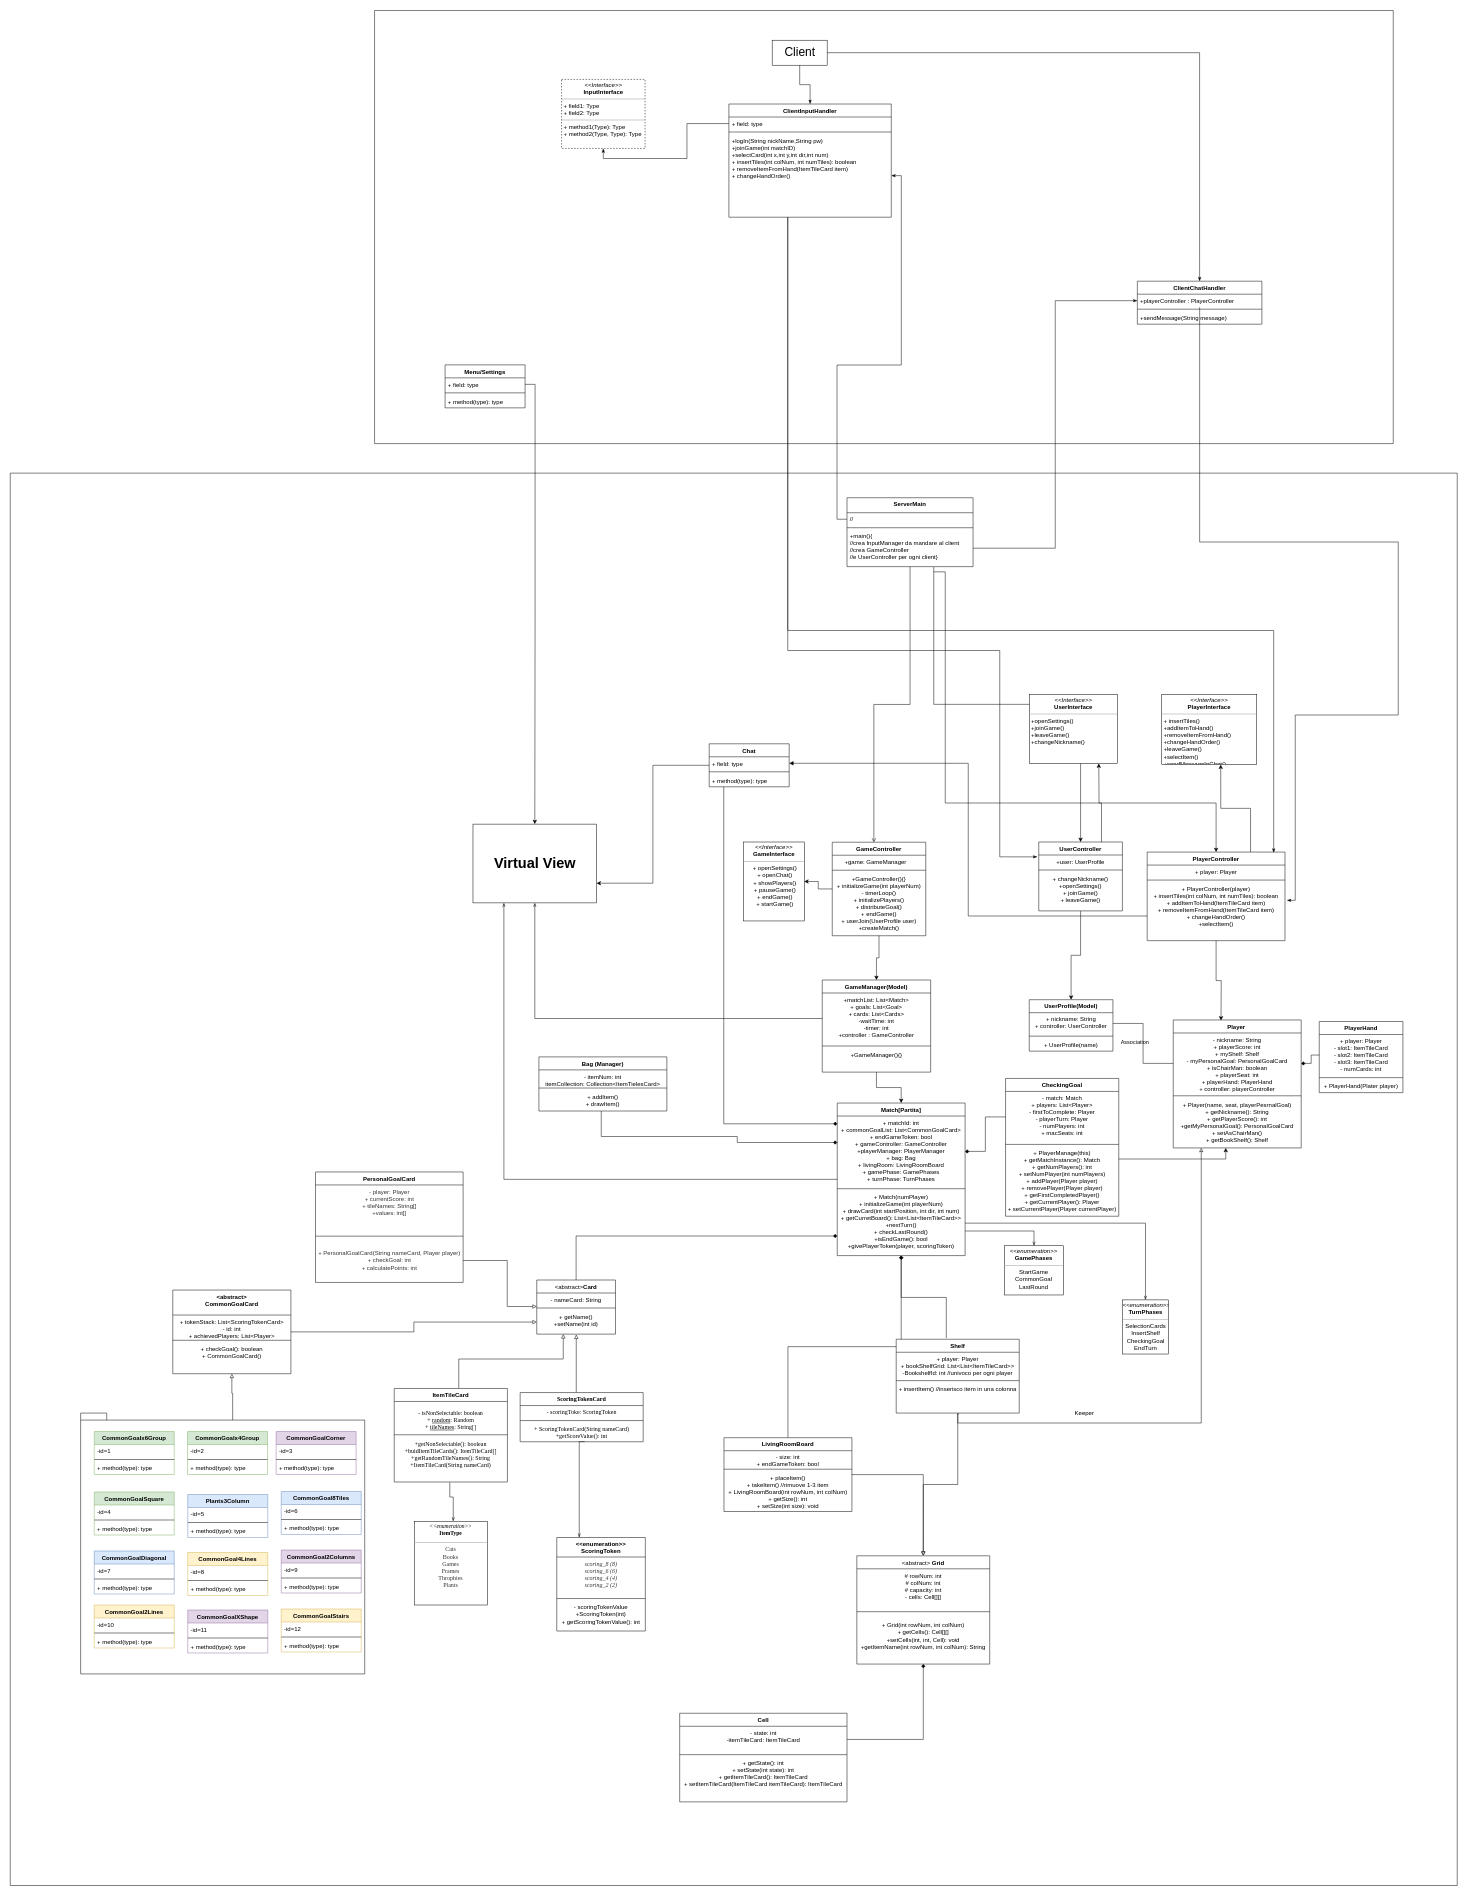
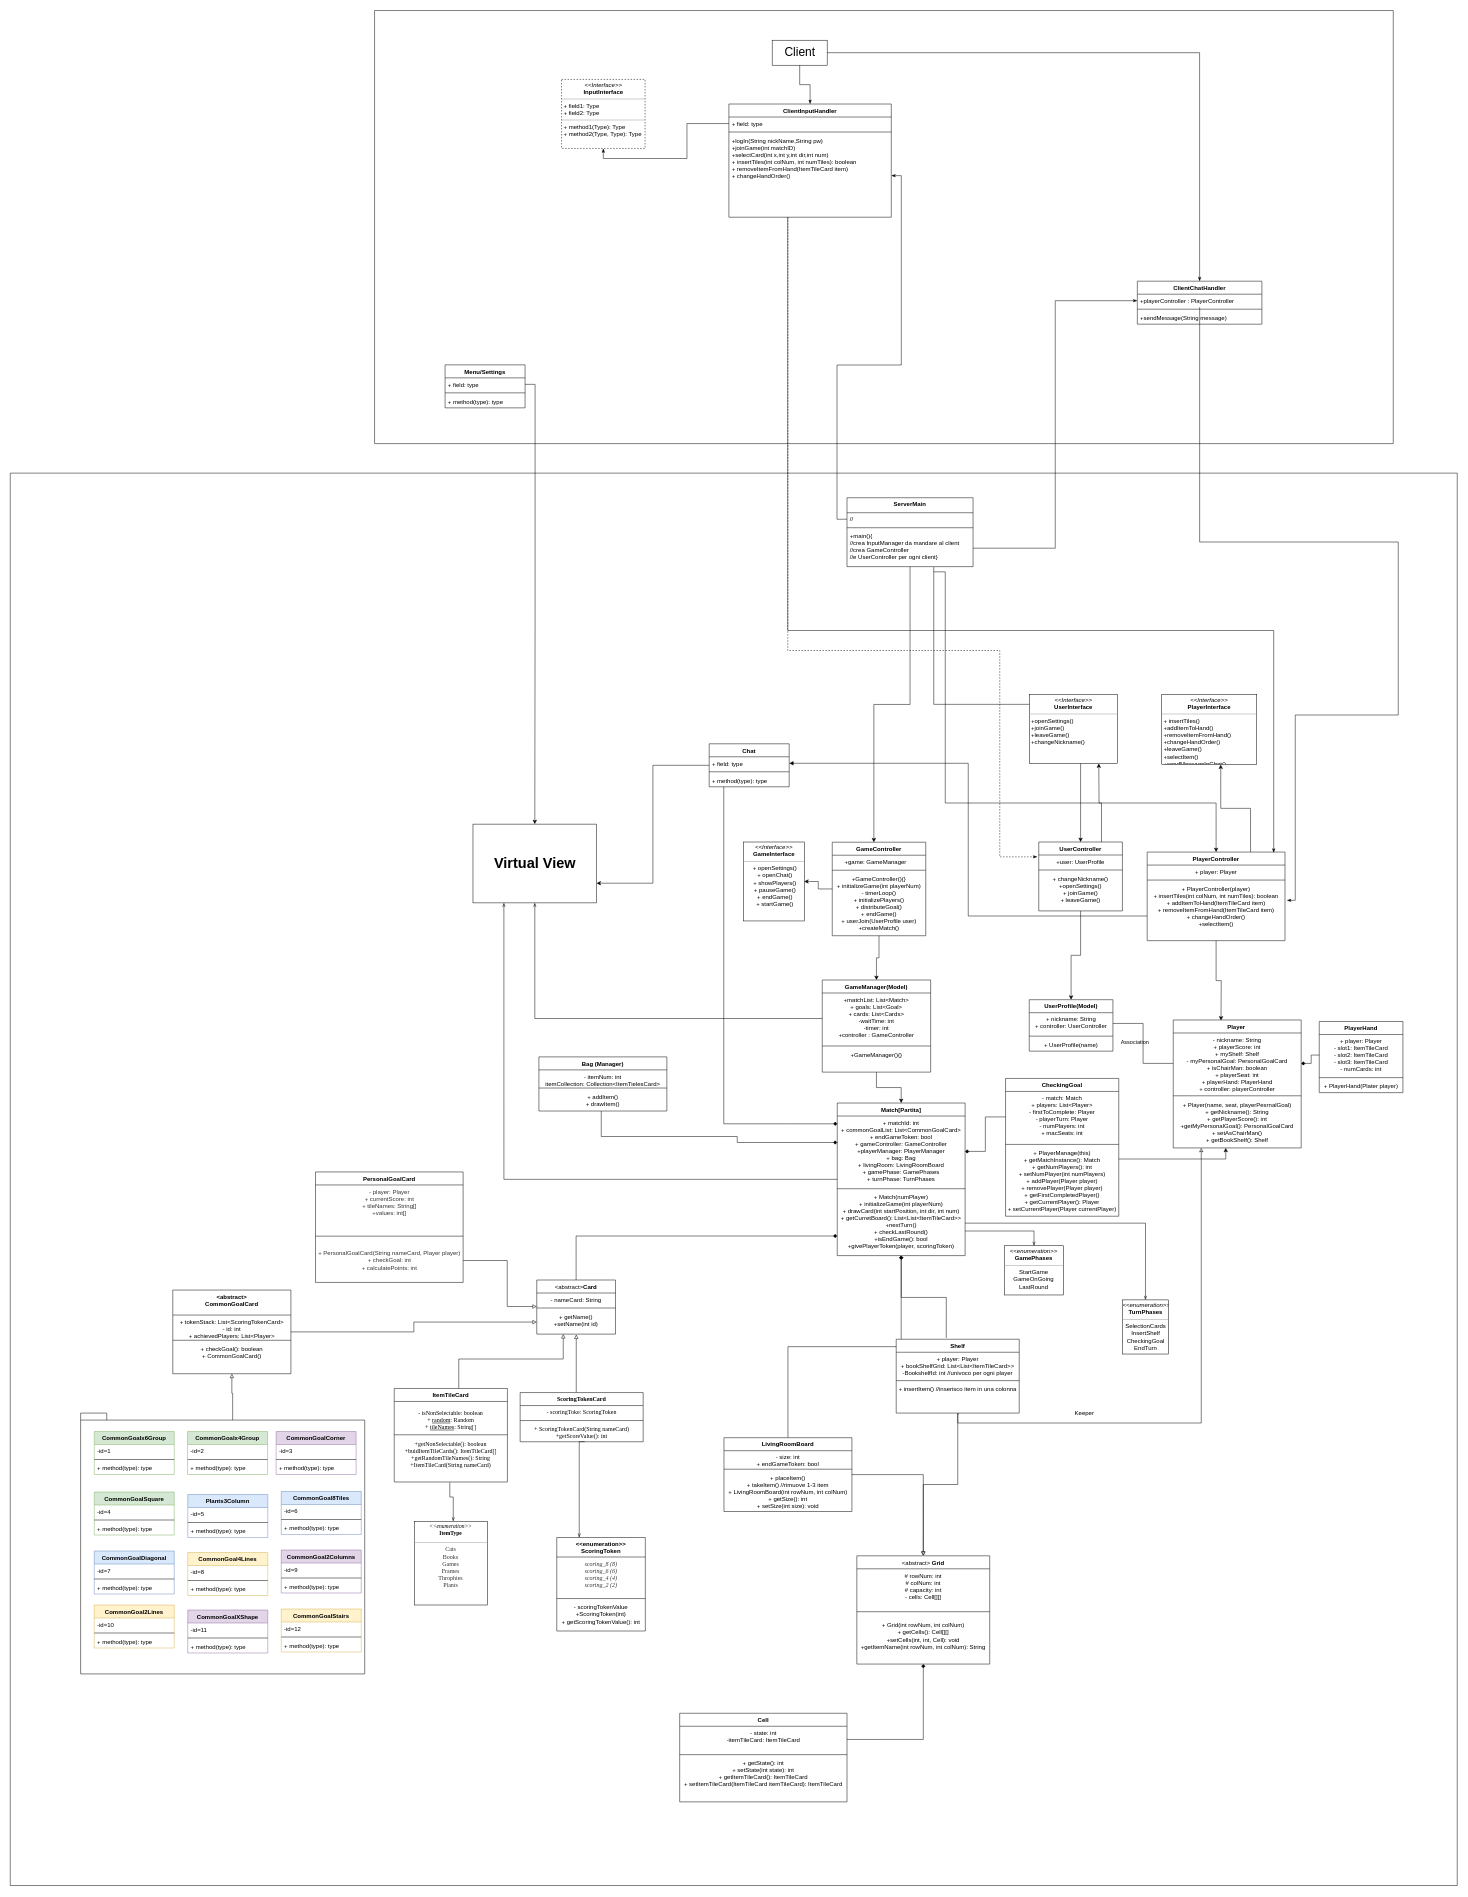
- <mxCell id="186" style="edgeStyle=orthogonalEdgeStyle;rounded=0;orthogonalLoop=1;jettySize=auto;html=1;entryX=-0.017;entryY=0.142;entryDx=0;entryDy=0;entryPerimeter=0;endArrow=classicThin;endFill=1;" parent="1" source="196" target="32" edge="1"><mxGeometry relative="1" as="geometry"><Array as="points"><mxPoint x="1575" y="1300" /><mxPoint x="1999" y="1300" /><mxPoint x="1999" y="1713" /></Array></mxGeometry></mxCell>
+ <mxCell id="186" style="edgeStyle=orthogonalEdgeStyle;rounded=0;orthogonalLoop=1;jettySize=auto;html=1;entryX=-0.017;entryY=0.142;entryDx=0;entryDy=0;entryPerimeter=0;endArrow=classicThin;endFill=1;dashed=1;" parent="1" source="196" target="32" edge="1"><mxGeometry relative="1" as="geometry"><Array as="points"><mxPoint x="1575" y="1300" /><mxPoint x="1999" y="1300" /><mxPoint x="1999" y="1713" /></Array></mxGeometry></mxCell>
- <mxCell id="8" style="edgeStyle=orthogonalEdgeStyle;rounded=0;orthogonalLoop=1;jettySize=auto;html=1;entryX=0.445;entryY=0;entryDx=0;entryDy=0;entryPerimeter=0;labelBackgroundColor=none;fontColor=default;endArrow=open;" parent="1" source="11" target="4" edge="1"><mxGeometry relative="1" as="geometry" /></mxCell>
+ <mxCell id="8" style="edgeStyle=orthogonalEdgeStyle;rounded=0;orthogonalLoop=1;jettySize=auto;html=1;entryX=0.445;entryY=0;entryDx=0;entryDy=0;entryPerimeter=0;labelBackgroundColor=none;fontColor=default;" parent="1" source="11" target="4" edge="1"><mxGeometry relative="1" as="geometry" /></mxCell>
- <mxCell id="168" value="&lt;p style=&quot;margin:0px;margin-top:4px;text-align:center;&quot;&gt;&lt;i&gt;&amp;lt;&amp;lt;enumeration&amp;gt;&amp;gt;&lt;/i&gt;&lt;br&gt;&lt;b&gt;GamePhases&lt;/b&gt;&lt;/p&gt;&lt;hr size=&quot;1&quot;&gt;&lt;p style=&quot;margin:0px;margin-left:4px;&quot;&gt;&lt;/p&gt;&lt;div style=&quot;text-align: center;&quot;&gt;StartGame&lt;/div&gt;&lt;div style=&quot;text-align: center;&quot;&gt;CommonGoal&lt;/div&gt;&lt;div style=&quot;text-align: center;&quot;&gt;LastRound&lt;/div&gt;&lt;p&gt;&lt;/p&gt;" style="verticalAlign=top;align=left;overflow=fill;fontSize=12;fontFamily=Helvetica;html=1;labelBackgroundColor=none;" parent="1" vertex="1"><mxGeometry x="2008.46" y="2490.52" width="118.11" height="98.43" as="geometry" /></mxCell>
+ <mxCell id="168" value="&lt;p style=&quot;margin:0px;margin-top:4px;text-align:center;&quot;&gt;&lt;i&gt;&amp;lt;&amp;lt;enumeration&amp;gt;&amp;gt;&lt;/i&gt;&lt;br&gt;&lt;b&gt;GamePhases&lt;/b&gt;&lt;/p&gt;&lt;hr size=&quot;1&quot;&gt;&lt;p style=&quot;margin:0px;margin-left:4px;&quot;&gt;&lt;/p&gt;&lt;div style=&quot;text-align: center;&quot;&gt;StartGame&lt;/div&gt;&lt;div style=&quot;text-align: center;&quot;&gt;GameOnGoing&lt;/div&gt;&lt;div style=&quot;text-align: center;&quot;&gt;LastRound&lt;/div&gt;&lt;p&gt;&lt;/p&gt;" style="verticalAlign=top;align=left;overflow=fill;fontSize=12;fontFamily=Helvetica;html=1;labelBackgroundColor=none;" parent="1" vertex="1"><mxGeometry x="2008.46" y="2490.52" width="118.11" height="98.43" as="geometry" /></mxCell>
